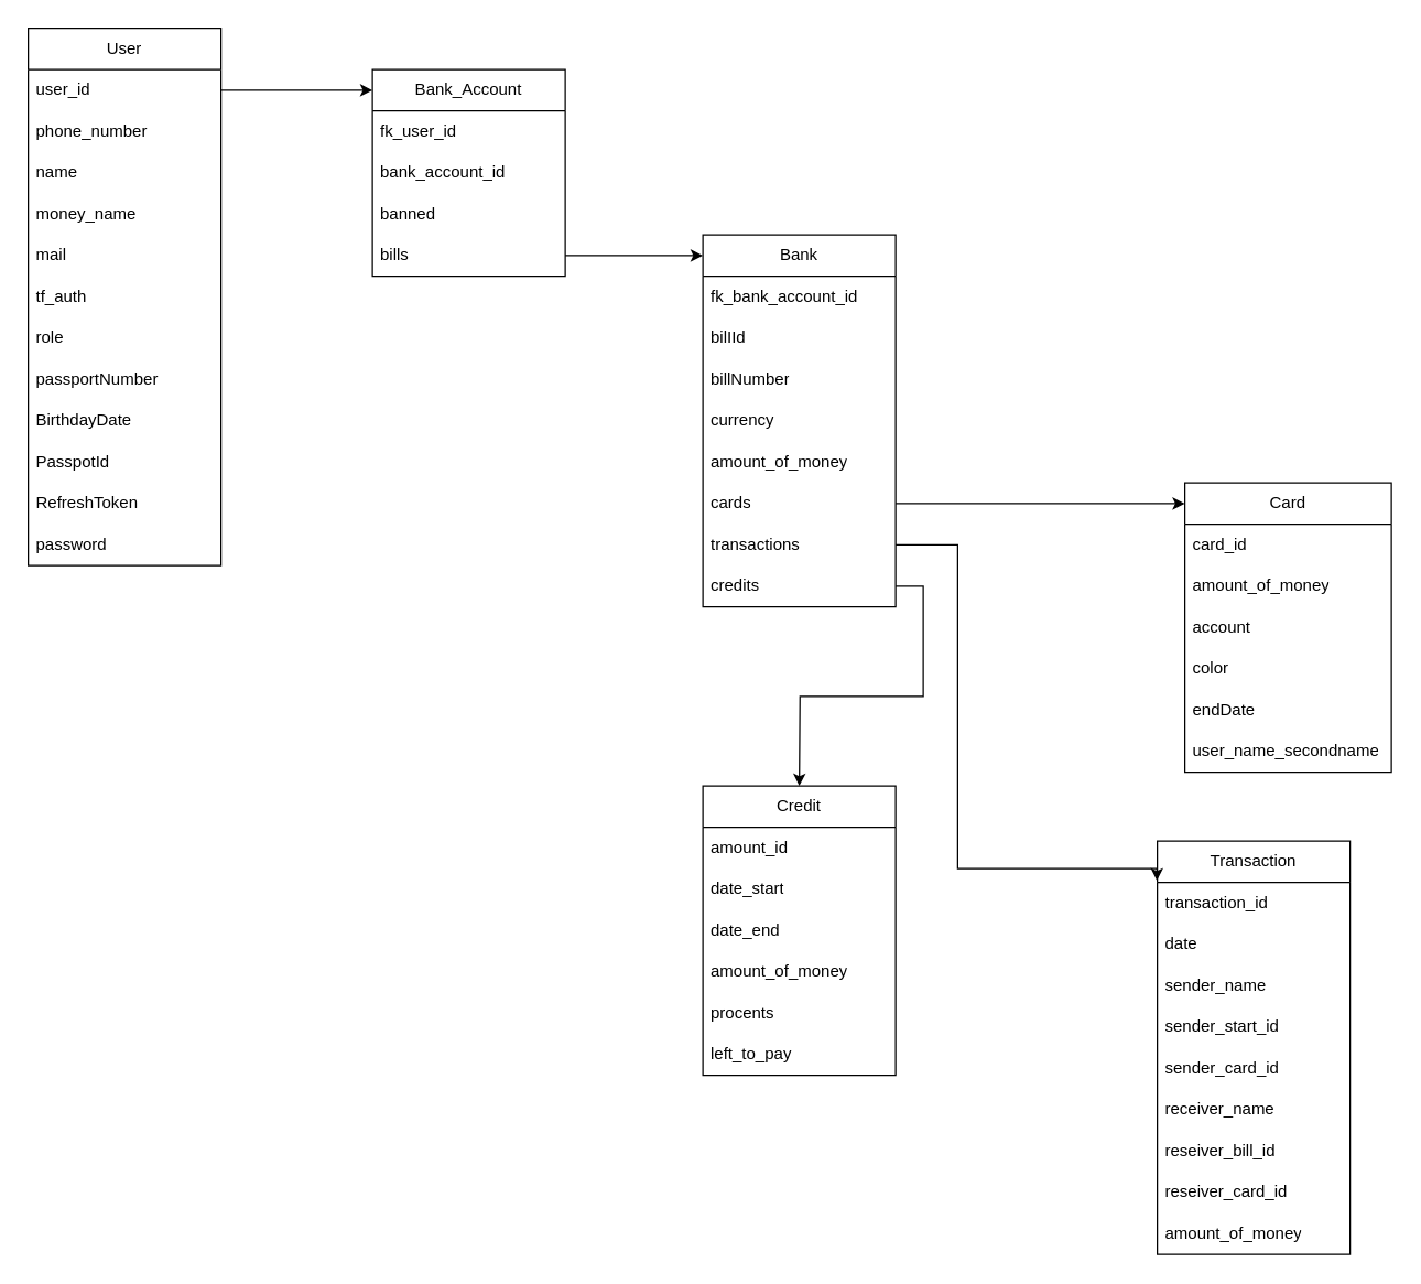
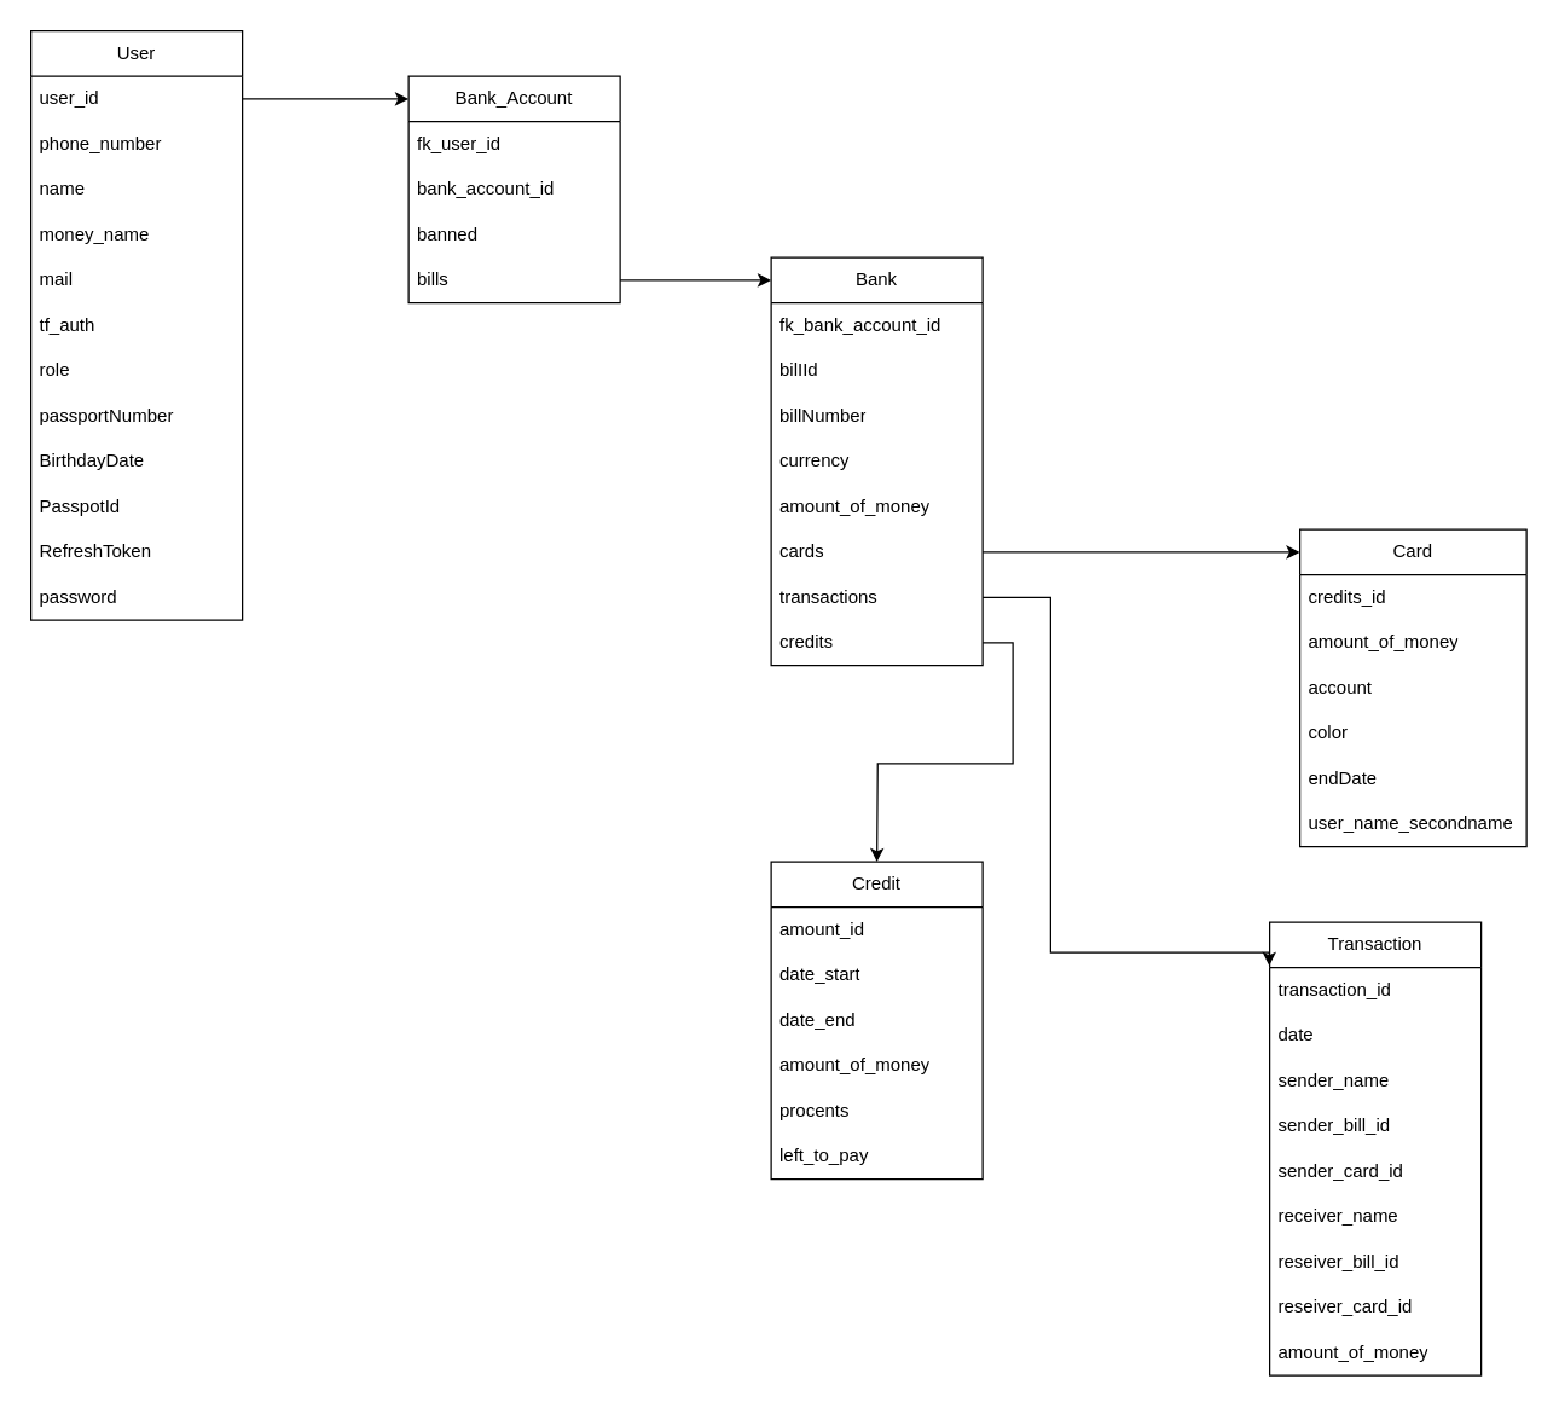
- <mxCell id="34" value="card_id" style="text;strokeColor=none;fillColor=none;align=left;verticalAlign=middle;spacingLeft=4;spacingRight=4;overflow=hidden;points=[[0,0.5],[1,0.5]];portConstraint=eastwest;rotatable=0;whiteSpace=wrap;html=1;" vertex="1" parent="33"><mxGeometry y="30" width="150" height="30" as="geometry" /></mxCell>
+ <mxCell id="34" value="credits_id" style="text;strokeColor=none;fillColor=none;align=left;verticalAlign=middle;spacingLeft=4;spacingRight=4;overflow=hidden;points=[[0,0.5],[1,0.5]];portConstraint=eastwest;rotatable=0;whiteSpace=wrap;html=1;" vertex="1" parent="33"><mxGeometry y="30" width="150" height="30" as="geometry" /></mxCell>
- <mxCell id="44" value="sender_start_id" style="text;strokeColor=none;fillColor=none;align=left;verticalAlign=middle;spacingLeft=4;spacingRight=4;overflow=hidden;points=[[0,0.5],[1,0.5]];portConstraint=eastwest;rotatable=0;whiteSpace=wrap;html=1;" vertex="1" parent="40"><mxGeometry y="120" width="140" height="30" as="geometry" /></mxCell>
+ <mxCell id="44" value="sender_bill_id" style="text;strokeColor=none;fillColor=none;align=left;verticalAlign=middle;spacingLeft=4;spacingRight=4;overflow=hidden;points=[[0,0.5],[1,0.5]];portConstraint=eastwest;rotatable=0;whiteSpace=wrap;html=1;" vertex="1" parent="40"><mxGeometry y="120" width="140" height="30" as="geometry" /></mxCell>
